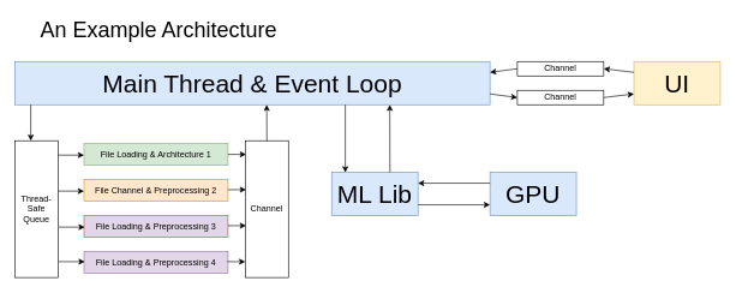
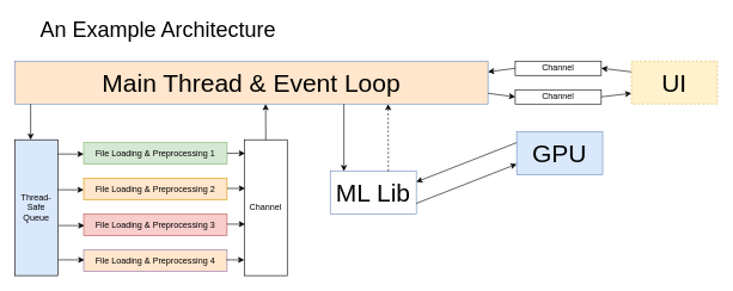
- <mxCell id="2" value="&lt;font style=&quot;font-size: 35px;&quot;&gt;Main Thread&lt;/font&gt;&lt;font style=&quot;font-size: 35px;&quot;&gt; &amp;amp; Event Loop&lt;/font&gt;" style="rounded=0;whiteSpace=wrap;html=1;fillColor=#dae8fc;strokeColor=#6c8ebf;" parent="1" vertex="1"><mxGeometry y="85" width="660" height="60" as="geometry" x="20" /></mxCell>
+ <mxCell id="2" value="&lt;font style=&quot;font-size: 35px;&quot;&gt;Main Thread&lt;/font&gt;&lt;font style=&quot;font-size: 35px;&quot;&gt; &amp;amp; Event Loop&lt;/font&gt;" style="rounded=0;whiteSpace=wrap;html=1;fillColor=#ffe6cc;strokeColor=#6c8ebf;" parent="1" vertex="1"><mxGeometry y="85" width="660" height="60" as="geometry" x="20" /></mxCell>
- <mxCell id="21" value="&lt;font style=&quot;font-size: 35px;&quot;&gt;UI&lt;/font&gt;" style="rounded=0;whiteSpace=wrap;html=1;fillColor=#fff2cc;strokeColor=#d6b656;" parent="1" vertex="1"><mxGeometry x="880" y="85" width="120" height="60" as="geometry" /></mxCell>
+ <mxCell id="21" value="&lt;font style=&quot;font-size: 35px;&quot;&gt;UI&lt;/font&gt;" style="rounded=0;whiteSpace=wrap;html=1;fillColor=#fff2cc;strokeColor=#d6b656;dashed=1;" parent="1" vertex="1"><mxGeometry x="880" y="85" width="120" height="60" as="geometry" /></mxCell>
- <mxCell id="30" value="" style="endArrow=classic;html=1;rounded=0;entryX=0.789;entryY=1;entryDx=0;entryDy=0;entryPerimeter=0;exitX=0.675;exitY=0;exitDx=0;exitDy=0;exitPerimeter=0;" parent="1" source="26" target="2" edge="1"><mxGeometry width="50" height="50" relative="1" as="geometry"><mxPoint x="540" y="235" as="sourcePoint" /><mxPoint x="489" y="249" as="targetPoint" /></mxGeometry></mxCell>
+ <mxCell id="30" value="" style="endArrow=classic;html=1;rounded=0;entryX=0.789;entryY=1;entryDx=0;entryDy=0;entryPerimeter=0;exitX=0.675;exitY=0;exitDx=0;exitDy=0;exitPerimeter=0;dashed=1;" parent="1" source="26" target="2" edge="1"><mxGeometry width="50" height="50" relative="1" as="geometry"><mxPoint x="540" y="235" as="sourcePoint" /><mxPoint x="489" y="249" as="targetPoint" /></mxGeometry></mxCell>
- <mxCell id="6" value="File Loading &amp;amp; Architecture 1" style="rounded=0;whiteSpace=wrap;html=1;fillColor=#d5e8d4;strokeColor=#82b366;" parent="1" vertex="1"><mxGeometry x="116" y="199" width="200" height="30" as="geometry" /></mxCell>
+ <mxCell id="6" value="File Loading &amp;amp; Preprocessing 1" style="rounded=0;whiteSpace=wrap;html=1;fillColor=#d5e8d4;strokeColor=#82b366;" parent="1" vertex="1"><mxGeometry x="116" y="199" width="200" height="30" as="geometry" /></mxCell>
- <mxCell id="7" value="File Channel &amp;amp; Preprocessing 2" style="rounded=0;whiteSpace=wrap;html=1;fillColor=#ffe6cc;strokeColor=#d79b00;" parent="1" vertex="1"><mxGeometry x="116" y="249" width="200" height="30" as="geometry" /></mxCell>
+ <mxCell id="7" value="File Loading &amp;amp; Preprocessing 2" style="rounded=0;whiteSpace=wrap;html=1;fillColor=#ffe6cc;strokeColor=#d79b00;" parent="1" vertex="1"><mxGeometry x="116" y="249" width="200" height="30" as="geometry" /></mxCell>
- <mxCell id="26" value="&lt;font style=&quot;font-size: 35px;&quot;&gt;ML Lib&lt;br&gt;&lt;/font&gt;" style="rounded=0;whiteSpace=wrap;html=1;fillColor=#dae8fc;strokeColor=#6c8ebf;" parent="1" vertex="1"><mxGeometry x="460" y="239" width="120" height="60" as="geometry" /></mxCell>
+ <mxCell id="26" value="&lt;font style=&quot;font-size: 35px;&quot;&gt;ML Lib&lt;br&gt;&lt;/font&gt;" style="rounded=0;whiteSpace=wrap;html=1;fillColor=#ffffff;strokeColor=#6c8ebf;" parent="1" vertex="1"><mxGeometry x="460" y="239" width="120" height="60" as="geometry" /></mxCell>
- <mxCell id="27" value="&lt;font style=&quot;font-size: 35px;&quot;&gt;GPU&lt;/font&gt;" style="rounded=0;whiteSpace=wrap;html=1;fillColor=#dae8fc;strokeColor=#6c8ebf;" parent="1" vertex="1"><mxGeometry x="680" y="239" width="120" height="60" as="geometry" /></mxCell>
+ <mxCell id="27" value="&lt;font style=&quot;font-size: 35px;&quot;&gt;GPU&lt;/font&gt;" style="rounded=0;whiteSpace=wrap;html=1;fillColor=#dae8fc;strokeColor=#6c8ebf;" parent="1" vertex="1"><mxGeometry x="720" y="184" width="120" height="60" as="geometry" /></mxCell>
- <mxCell id="4" value="Thread-Safe Queue" style="rounded=0;whiteSpace=wrap;html=1;" parent="1" vertex="1"><mxGeometry y="195" width="60" height="190" as="geometry" x="20" /></mxCell>
+ <mxCell id="4" value="Thread-Safe Queue" style="rounded=0;whiteSpace=wrap;html=1;fillColor=#dae8fc;" parent="1" vertex="1"><mxGeometry y="195" width="60" height="190" as="geometry" x="20" /></mxCell>
- <mxCell id="8" value="File Loading &amp;amp; Preprocessing 3" style="rounded=0;whiteSpace=wrap;html=1;fillColor=#e1d5e7;strokeColor=#b85450;" parent="1" vertex="1"><mxGeometry x="116" y="299" width="200" height="30" as="geometry" /></mxCell>
+ <mxCell id="8" value="File Loading &amp;amp; Preprocessing 3" style="rounded=0;whiteSpace=wrap;html=1;fillColor=#f8cecc;strokeColor=#b85450;" parent="1" vertex="1"><mxGeometry x="116" y="299" width="200" height="30" as="geometry" /></mxCell>
- <mxCell id="9" value="File Loading &amp;amp; Preprocessing 4" style="rounded=0;whiteSpace=wrap;html=1;fillColor=#e1d5e7;strokeColor=#9673a6;shadow=0;glass=0;" parent="1" vertex="1"><mxGeometry x="116" y="349" width="200" height="30" as="geometry" /></mxCell>
+ <mxCell id="9" value="File Loading &amp;amp; Preprocessing 4" style="rounded=0;whiteSpace=wrap;html=1;fillColor=#ffe6cc;strokeColor=#9673a6;shadow=0;glass=0;" parent="1" vertex="1"><mxGeometry x="116" y="349" width="200" height="30" as="geometry" /></mxCell>
